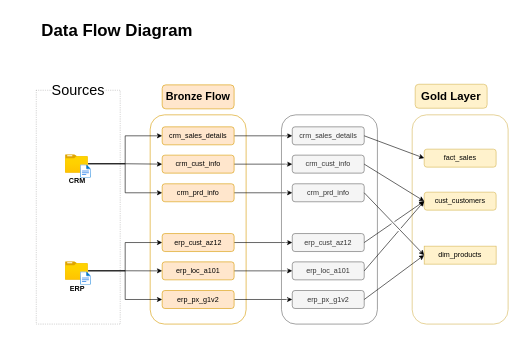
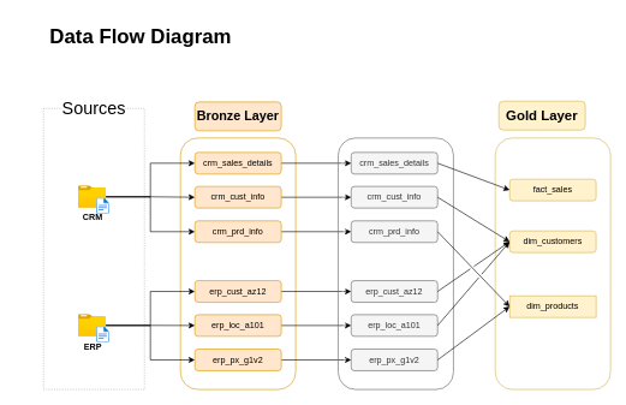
- <mxCell id="5" value="&lt;font style=&quot;font-size: 18px;&quot;&gt;Bronze Flow&lt;/font&gt;" style="rounded=1;whiteSpace=wrap;html=1;fontSize=19;fillColor=#ffe6cc;strokeColor=#d79b00;verticalAlign=middle;fontStyle=1" parent="1" vertex="1"><mxGeometry x="270" y="141" width="120" height="40" as="geometry" /></mxCell>
+ <mxCell id="5" value="&lt;font style=&quot;font-size: 18px;&quot;&gt;Bronze Layer&lt;/font&gt;" style="rounded=1;whiteSpace=wrap;html=1;fontSize=19;fillColor=#ffe6cc;strokeColor=#d79b00;verticalAlign=middle;fontStyle=1" parent="1" vertex="1"><mxGeometry x="270" y="141" width="120" height="40" as="geometry" /></mxCell>
- <mxCell id="39" value="cust_customers" style="rounded=1;whiteSpace=wrap;html=1;fontSize=12;fillColor=#fff2cc;strokeColor=#d6b656;verticalAlign=middle;fontStyle=0;" vertex="1" parent="1"><mxGeometry x="707" y="320" width="120" height="30" as="geometry" /></mxCell>
+ <mxCell id="39" value="dim_customers" style="rounded=1;whiteSpace=wrap;html=1;fontSize=12;fillColor=#fff2cc;strokeColor=#d6b656;verticalAlign=middle;fontStyle=0;" vertex="1" parent="1"><mxGeometry x="707" y="320" width="120" height="30" as="geometry" /></mxCell>
